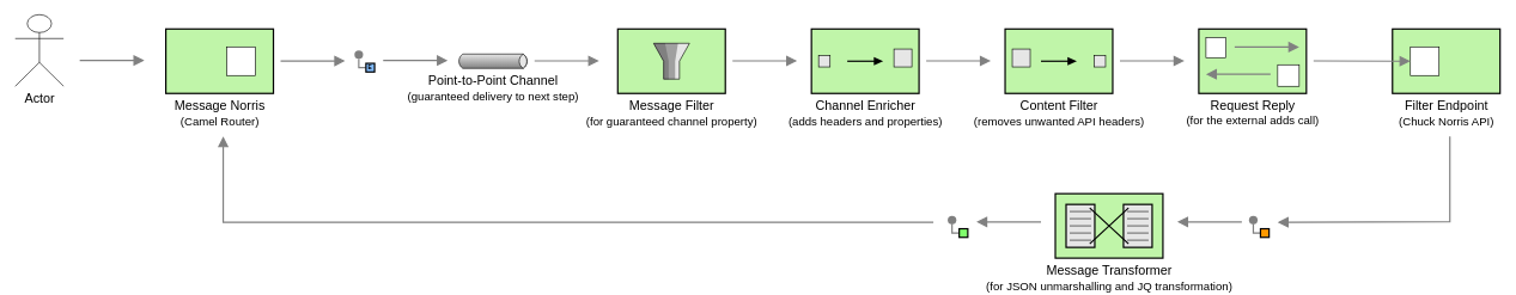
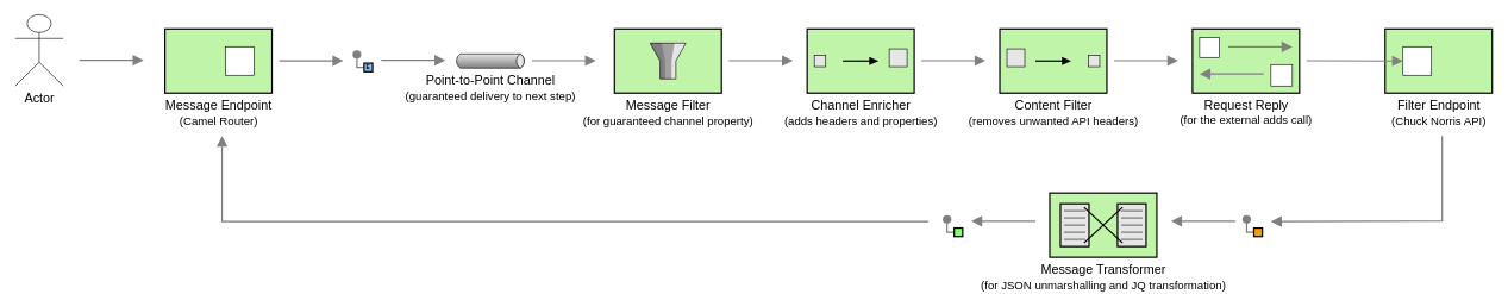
- <mxCell id="11" value="Message Norris&lt;br&gt;&lt;font style=&quot;font-size: 16px;&quot;&gt;(Camel Router)&lt;/font&gt;" style="strokeWidth=2;dashed=0;align=center;fontSize=18;shape=rect;verticalLabelPosition=bottom;verticalAlign=top;fillColor=#c0f5a9;html=1;" vertex="1" parent="1"><mxGeometry x="230" y="40" width="150" height="90" as="geometry" /></mxCell>
+ <mxCell id="11" value="Message Endpoint&lt;br&gt;&lt;font style=&quot;font-size: 16px;&quot;&gt;(Camel Router)&lt;/font&gt;" style="strokeWidth=2;dashed=0;align=center;fontSize=18;shape=rect;verticalLabelPosition=bottom;verticalAlign=top;fillColor=#c0f5a9;html=1;" vertex="1" parent="1"><mxGeometry x="230" y="40" width="150" height="90" as="geometry" /></mxCell>
